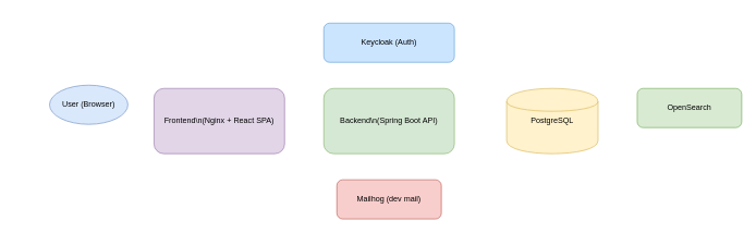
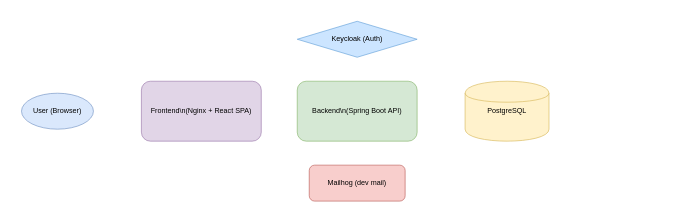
- <mxCell id="7" value="Keycloak (Auth)" style="rounded=1;whiteSpace=wrap;html=1;fillColor=#cce5ff;strokeColor=#5b9bd5;" vertex="1" parent="1"><mxGeometry x="480" y="20" width="200" height="60" as="geometry" /></mxCell>
+ <mxCell id="7" value="Keycloak (Auth)" style="rhombus;whiteSpace=wrap;html=1;fillColor=#cce5ff;strokeColor=#5b9bd5;" vertex="1" parent="1"><mxGeometry x="480" y="20" width="200" height="60" as="geometry" /></mxCell>
- <mxCell id="2" value="User (Browser)" style="shape=ellipse;whiteSpace=wrap;html=1;fillColor=#dae8fc;strokeColor=#6c8ebf;" vertex="1" parent="1"><mxGeometry x="60" y="115" width="120" height="60" as="geometry" /></mxCell>
+ <mxCell id="2" value="User (Browser)" style="shape=ellipse;whiteSpace=wrap;html=1;fillColor=#dae8fc;strokeColor=#6c8ebf;" vertex="1" parent="1"><mxGeometry x="20" y="140" width="120" height="60" as="geometry" /></mxCell>
- <mxCell id="8" value="OpenSearch" style="rounded=1;whiteSpace=wrap;html=1;fillColor=#d9ead3;strokeColor=#6aa84f;" vertex="1" parent="1"><mxGeometry x="960" y="120" width="160" height="60" as="geometry" /></mxCell>
